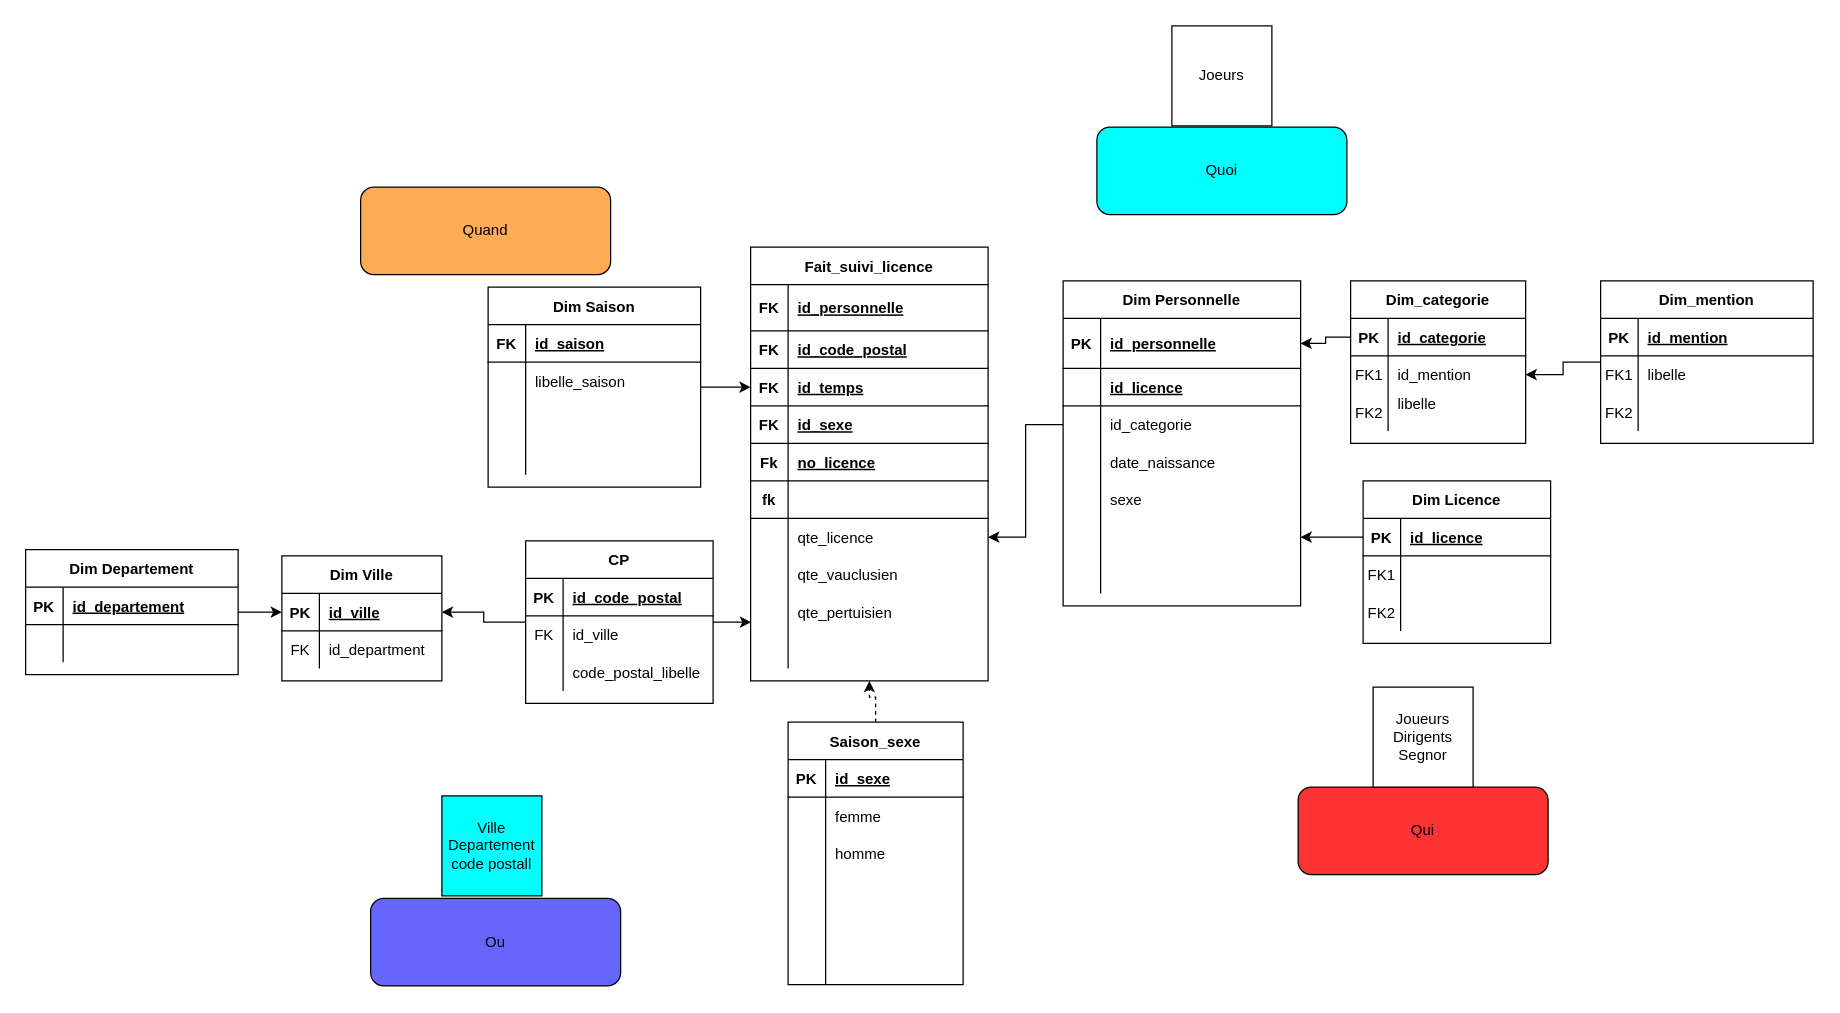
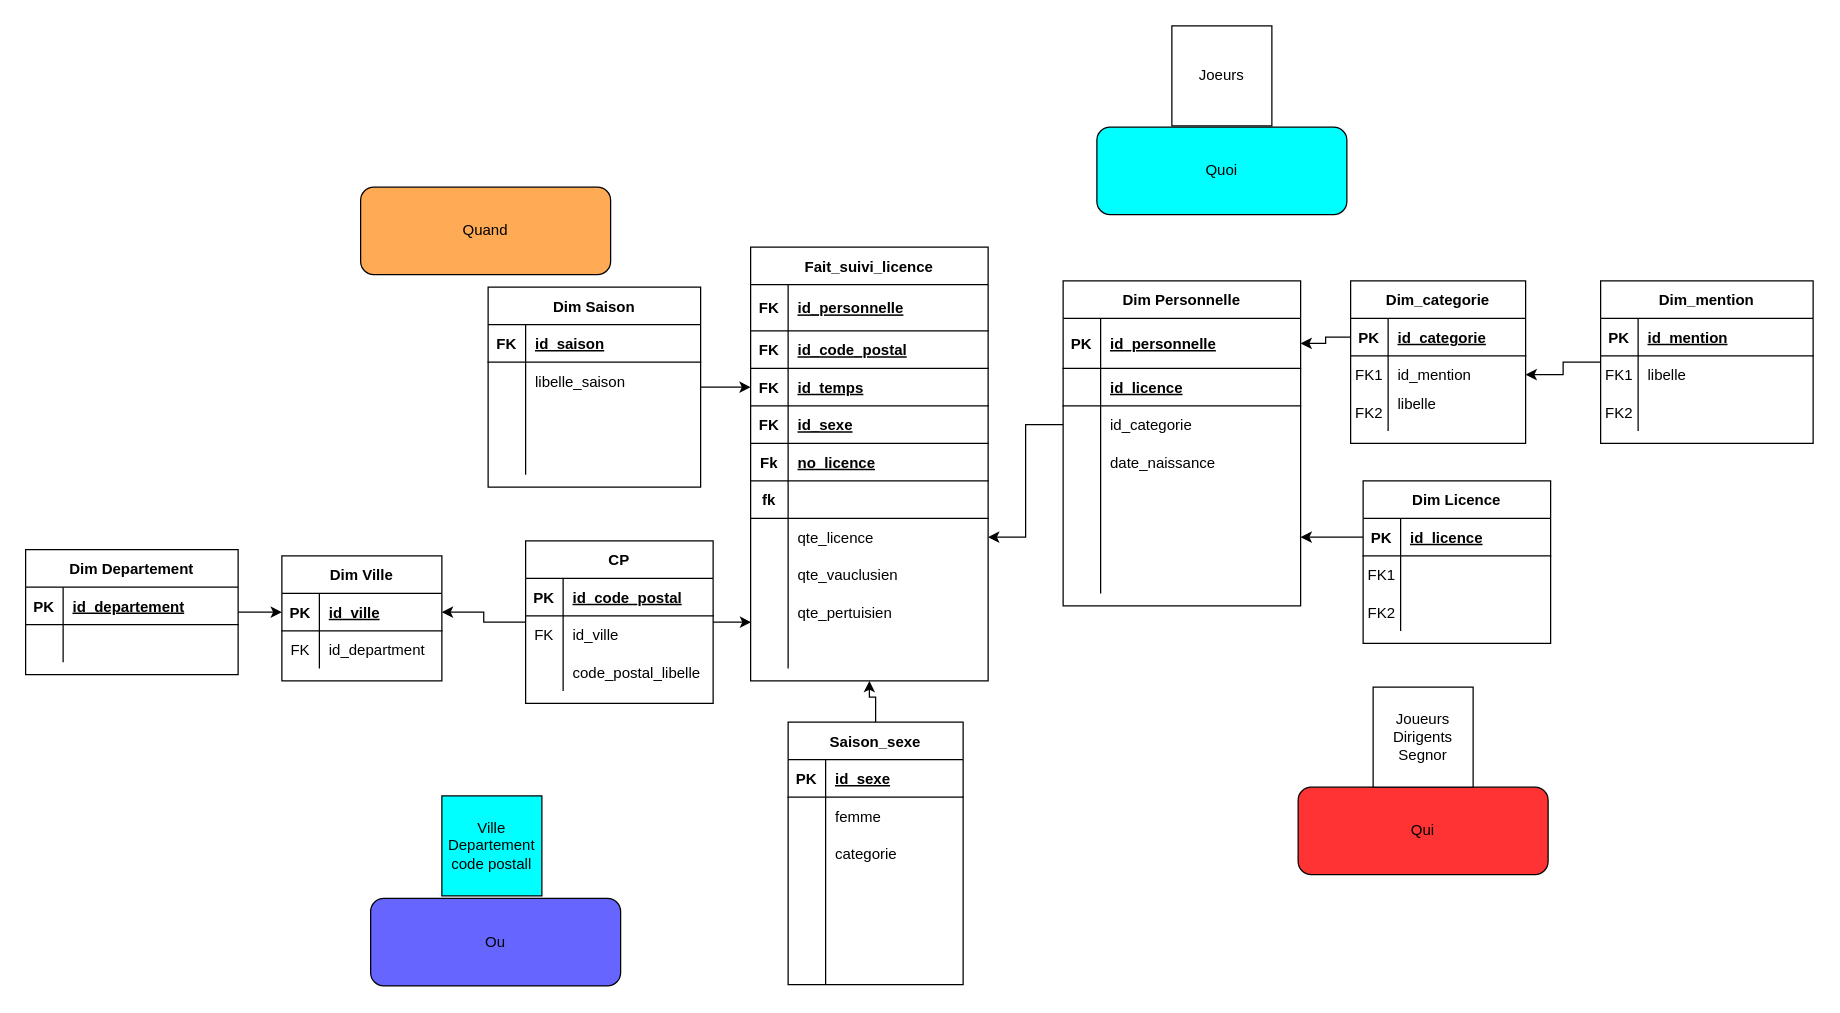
- <mxCell id="48" value="sexe" style="shape=partialRectangle;overflow=hidden;connectable=0;fillColor=none;top=0;left=0;bottom=0;right=0;align=left;spacingLeft=6;" parent="46" vertex="1"><mxGeometry x="30" width="160" height="30" as="geometry"><mxRectangle width="160" height="30" as="alternateBounds" /></mxGeometry></mxCell>
- <mxCell id="126" style="edgeStyle=orthogonalEdgeStyle;rounded=0;orthogonalLoop=1;jettySize=auto;html=1;entryX=0.5;entryY=1;entryDx=0;entryDy=0;dashed=1;" parent="1" source="127" target="2" edge="1"><mxGeometry relative="1" as="geometry" /></mxCell>
+ <mxCell id="126" style="edgeStyle=orthogonalEdgeStyle;rounded=0;orthogonalLoop=1;jettySize=auto;html=1;entryX=0.5;entryY=1;entryDx=0;entryDy=0;" parent="1" source="127" target="2" edge="1"><mxGeometry relative="1" as="geometry" /></mxCell>
- <mxCell id="136" value="homme" style="shape=partialRectangle;overflow=hidden;connectable=0;fillColor=none;top=0;left=0;bottom=0;right=0;align=left;spacingLeft=6;" parent="134" vertex="1"><mxGeometry x="30" width="110" height="30" as="geometry"><mxRectangle width="110" height="30" as="alternateBounds" /></mxGeometry></mxCell>
+ <mxCell id="136" value="categorie" style="shape=partialRectangle;overflow=hidden;connectable=0;fillColor=none;top=0;left=0;bottom=0;right=0;align=left;spacingLeft=6;" parent="134" vertex="1"><mxGeometry x="30" width="110" height="30" as="geometry"><mxRectangle width="110" height="30" as="alternateBounds" /></mxGeometry></mxCell>
